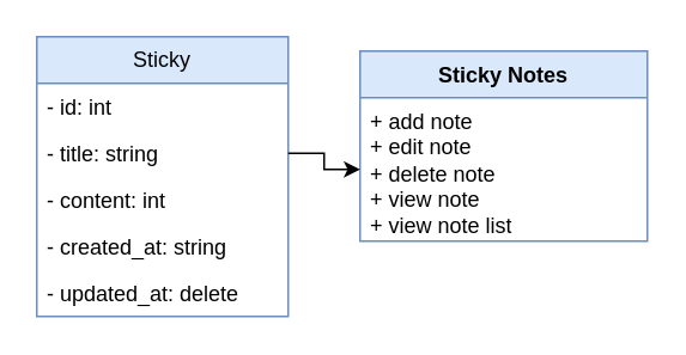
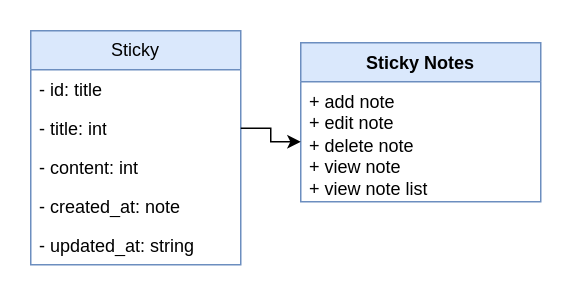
- <mxCell id="3" value="- id: int" style="text;strokeColor=none;fillColor=none;align=left;verticalAlign=top;spacingLeft=4;spacingRight=4;overflow=hidden;rotatable=0;points=[[0,0.5],[1,0.5]];portConstraint=eastwest;whiteSpace=wrap;html=1;" parent="2" vertex="1"><mxGeometry y="26" width="140" height="26" as="geometry" /></mxCell>
+ <mxCell id="3" value="- id: title" style="text;strokeColor=none;fillColor=none;align=left;verticalAlign=top;spacingLeft=4;spacingRight=4;overflow=hidden;rotatable=0;points=[[0,0.5],[1,0.5]];portConstraint=eastwest;whiteSpace=wrap;html=1;" parent="2" vertex="1"><mxGeometry y="26" width="140" height="26" as="geometry" /></mxCell>
- <mxCell id="4" value="- title: string" style="text;strokeColor=none;fillColor=none;align=left;verticalAlign=top;spacingLeft=4;spacingRight=4;overflow=hidden;rotatable=0;points=[[0,0.5],[1,0.5]];portConstraint=eastwest;whiteSpace=wrap;html=1;" parent="2" vertex="1"><mxGeometry y="52" width="140" height="26" as="geometry" /></mxCell>
+ <mxCell id="4" value="- title: int" style="text;strokeColor=none;fillColor=none;align=left;verticalAlign=top;spacingLeft=4;spacingRight=4;overflow=hidden;rotatable=0;points=[[0,0.5],[1,0.5]];portConstraint=eastwest;whiteSpace=wrap;html=1;" parent="2" vertex="1"><mxGeometry y="52" width="140" height="26" as="geometry" /></mxCell>
- <mxCell id="6" value="- created_at: string" style="text;strokeColor=none;fillColor=none;align=left;verticalAlign=top;spacingLeft=4;spacingRight=4;overflow=hidden;rotatable=0;points=[[0,0.5],[1,0.5]];portConstraint=eastwest;whiteSpace=wrap;html=1;" parent="2" vertex="1"><mxGeometry y="104" width="140" height="26" as="geometry" /></mxCell>
+ <mxCell id="6" value="- created_at: note" style="text;strokeColor=none;fillColor=none;align=left;verticalAlign=top;spacingLeft=4;spacingRight=4;overflow=hidden;rotatable=0;points=[[0,0.5],[1,0.5]];portConstraint=eastwest;whiteSpace=wrap;html=1;" parent="2" vertex="1"><mxGeometry y="104" width="140" height="26" as="geometry" /></mxCell>
- <mxCell id="7" value="- updated_at: delete" style="text;strokeColor=none;fillColor=none;align=left;verticalAlign=top;spacingLeft=4;spacingRight=4;overflow=hidden;rotatable=0;points=[[0,0.5],[1,0.5]];portConstraint=eastwest;whiteSpace=wrap;html=1;" parent="2" vertex="1"><mxGeometry y="130" width="140" height="26" as="geometry" /></mxCell>
+ <mxCell id="7" value="- updated_at: string" style="text;strokeColor=none;fillColor=none;align=left;verticalAlign=top;spacingLeft=4;spacingRight=4;overflow=hidden;rotatable=0;points=[[0,0.5],[1,0.5]];portConstraint=eastwest;whiteSpace=wrap;html=1;" parent="2" vertex="1"><mxGeometry y="130" width="140" height="26" as="geometry" /></mxCell>
